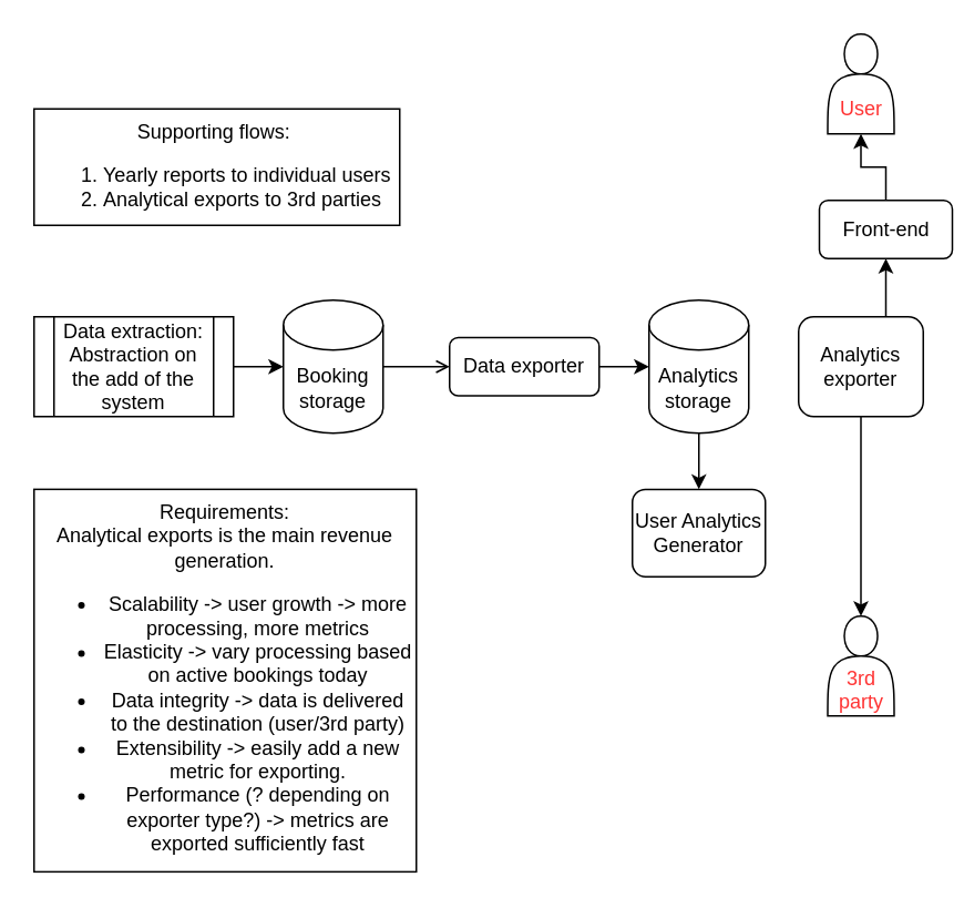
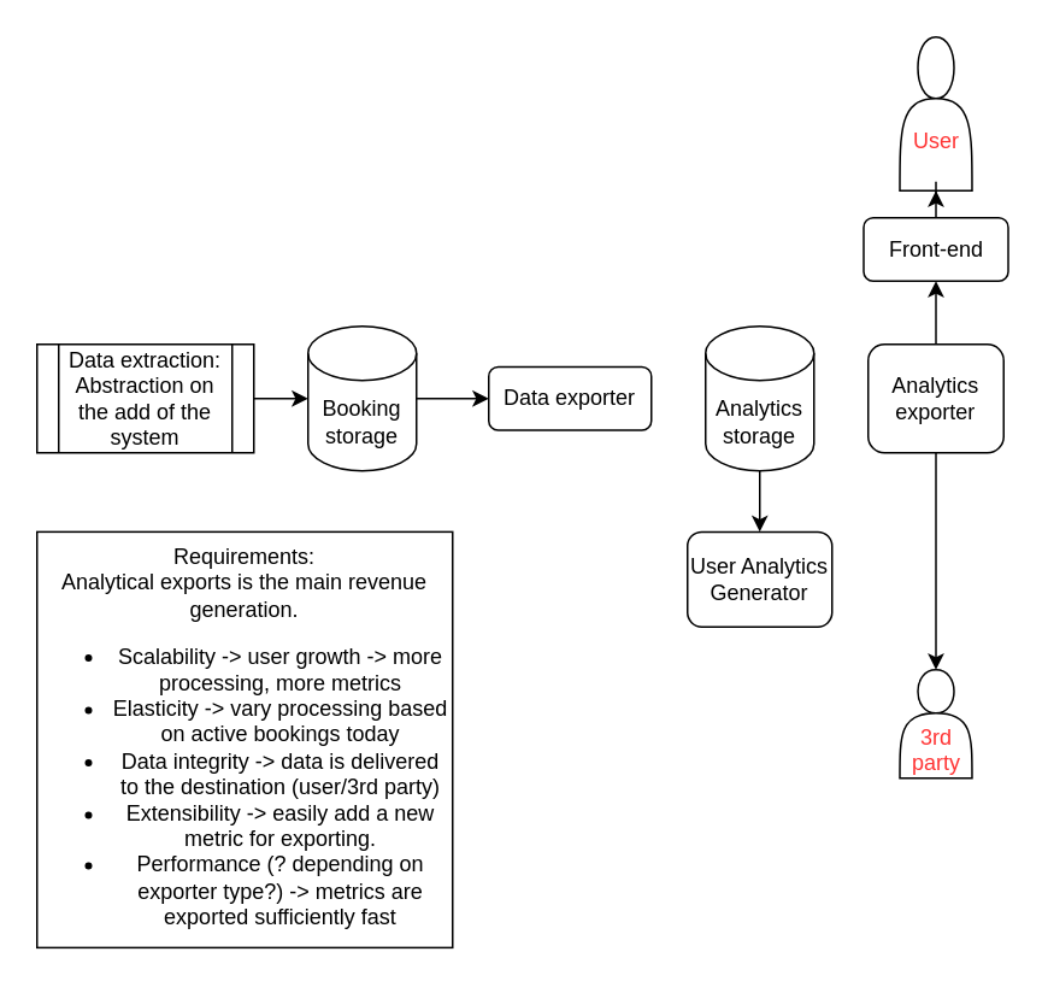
- <mxCell id="7" value="&lt;font color=&quot;#ff3333&quot;&gt;&lt;br&gt;&lt;br&gt;User&lt;/font&gt;" style="shape=actor;whiteSpace=wrap;html=1;" vertex="1" parent="1"><mxGeometry x="497.5" y="20" width="40" height="60" as="geometry" /></mxCell>
+ <mxCell id="7" value="&lt;font color=&quot;#ff3333&quot;&gt;&lt;br&gt;&lt;br&gt;User&lt;/font&gt;" style="shape=actor;whiteSpace=wrap;html=1;" vertex="1" parent="1"><mxGeometry x="497.5" y="20" width="40" height="85" as="geometry" /></mxCell>
- <mxCell id="12" value="&lt;div style=&quot;text-align: center;&quot;&gt;&lt;span style=&quot;background-color: initial; text-align: left;&quot;&gt;Supporting flows:&lt;/span&gt;&lt;/div&gt;&lt;ol&gt;&lt;li&gt;&lt;span style=&quot;background-color: initial; text-align: left;&quot;&gt;Yearly reports to individual users&lt;/span&gt;&lt;/li&gt;&lt;li&gt;Analytical exports to 3rd parties&lt;/li&gt;&lt;/ol&gt;&lt;div style=&quot;text-align: center;&quot;&gt;&lt;br&gt;&lt;/div&gt;" style="rounded=0;whiteSpace=wrap;html=1;align=left;verticalAlign=top;" vertex="1" parent="1"><mxGeometry x="20" y="65" width="220" height="70" as="geometry" /></mxCell>
- <mxCell id="19" value="Front-end" style="rounded=1;whiteSpace=wrap;html=1;" vertex="1" parent="1"><mxGeometry x="492.5" y="120" width="80" height="35" as="geometry" /></mxCell>
+ <mxCell id="19" value="Front-end" style="rounded=1;whiteSpace=wrap;html=1;" vertex="1" parent="1"><mxGeometry x="477.5" y="120" width="80" height="35" as="geometry" /></mxCell>
- <mxCell id="3" value="" style="edgeStyle=orthogonalEdgeStyle;rounded=0;orthogonalLoop=1;jettySize=auto;html=1;endArrow=open;" edge="1" parent="1" source="4" target="10"><mxGeometry relative="1" as="geometry" /></mxCell>
+ <mxCell id="3" value="" style="edgeStyle=orthogonalEdgeStyle;rounded=0;orthogonalLoop=1;jettySize=auto;html=1;" edge="1" parent="1" source="4" target="10"><mxGeometry relative="1" as="geometry" /></mxCell>
- <mxCell id="9" style="edgeStyle=orthogonalEdgeStyle;rounded=0;orthogonalLoop=1;jettySize=auto;html=1;exitX=1;exitY=0.5;exitDx=0;exitDy=0;entryX=0;entryY=0.5;entryDx=0;entryDy=0;entryPerimeter=0;" edge="1" parent="1" source="10" target="6"><mxGeometry relative="1" as="geometry" /></mxCell>
